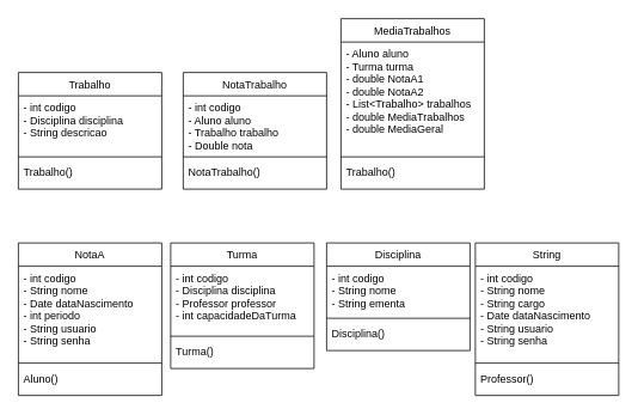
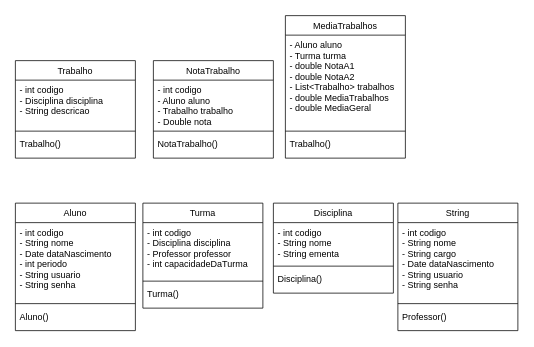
- <mxCell id="14" value="NotaA" style="swimlane;fontStyle=0;align=center;verticalAlign=top;childLayout=stackLayout;horizontal=1;startSize=26;horizontalStack=0;resizeParent=1;resizeLast=0;collapsible=1;marginBottom=0;rounded=0;shadow=0;strokeWidth=1;" vertex="1" parent="1"><mxGeometry x="20" y="270" width="160" height="170" as="geometry"><mxRectangle x="340" y="380" width="170" height="26" as="alternateBounds" /></mxGeometry></mxCell>
+ <mxCell id="14" value="Aluno" style="swimlane;fontStyle=0;align=center;verticalAlign=top;childLayout=stackLayout;horizontal=1;startSize=26;horizontalStack=0;resizeParent=1;resizeLast=0;collapsible=1;marginBottom=0;rounded=0;shadow=0;strokeWidth=1;" vertex="1" parent="1"><mxGeometry x="20" y="270" width="160" height="170" as="geometry"><mxRectangle x="340" y="380" width="170" height="26" as="alternateBounds" /></mxGeometry></mxCell>
